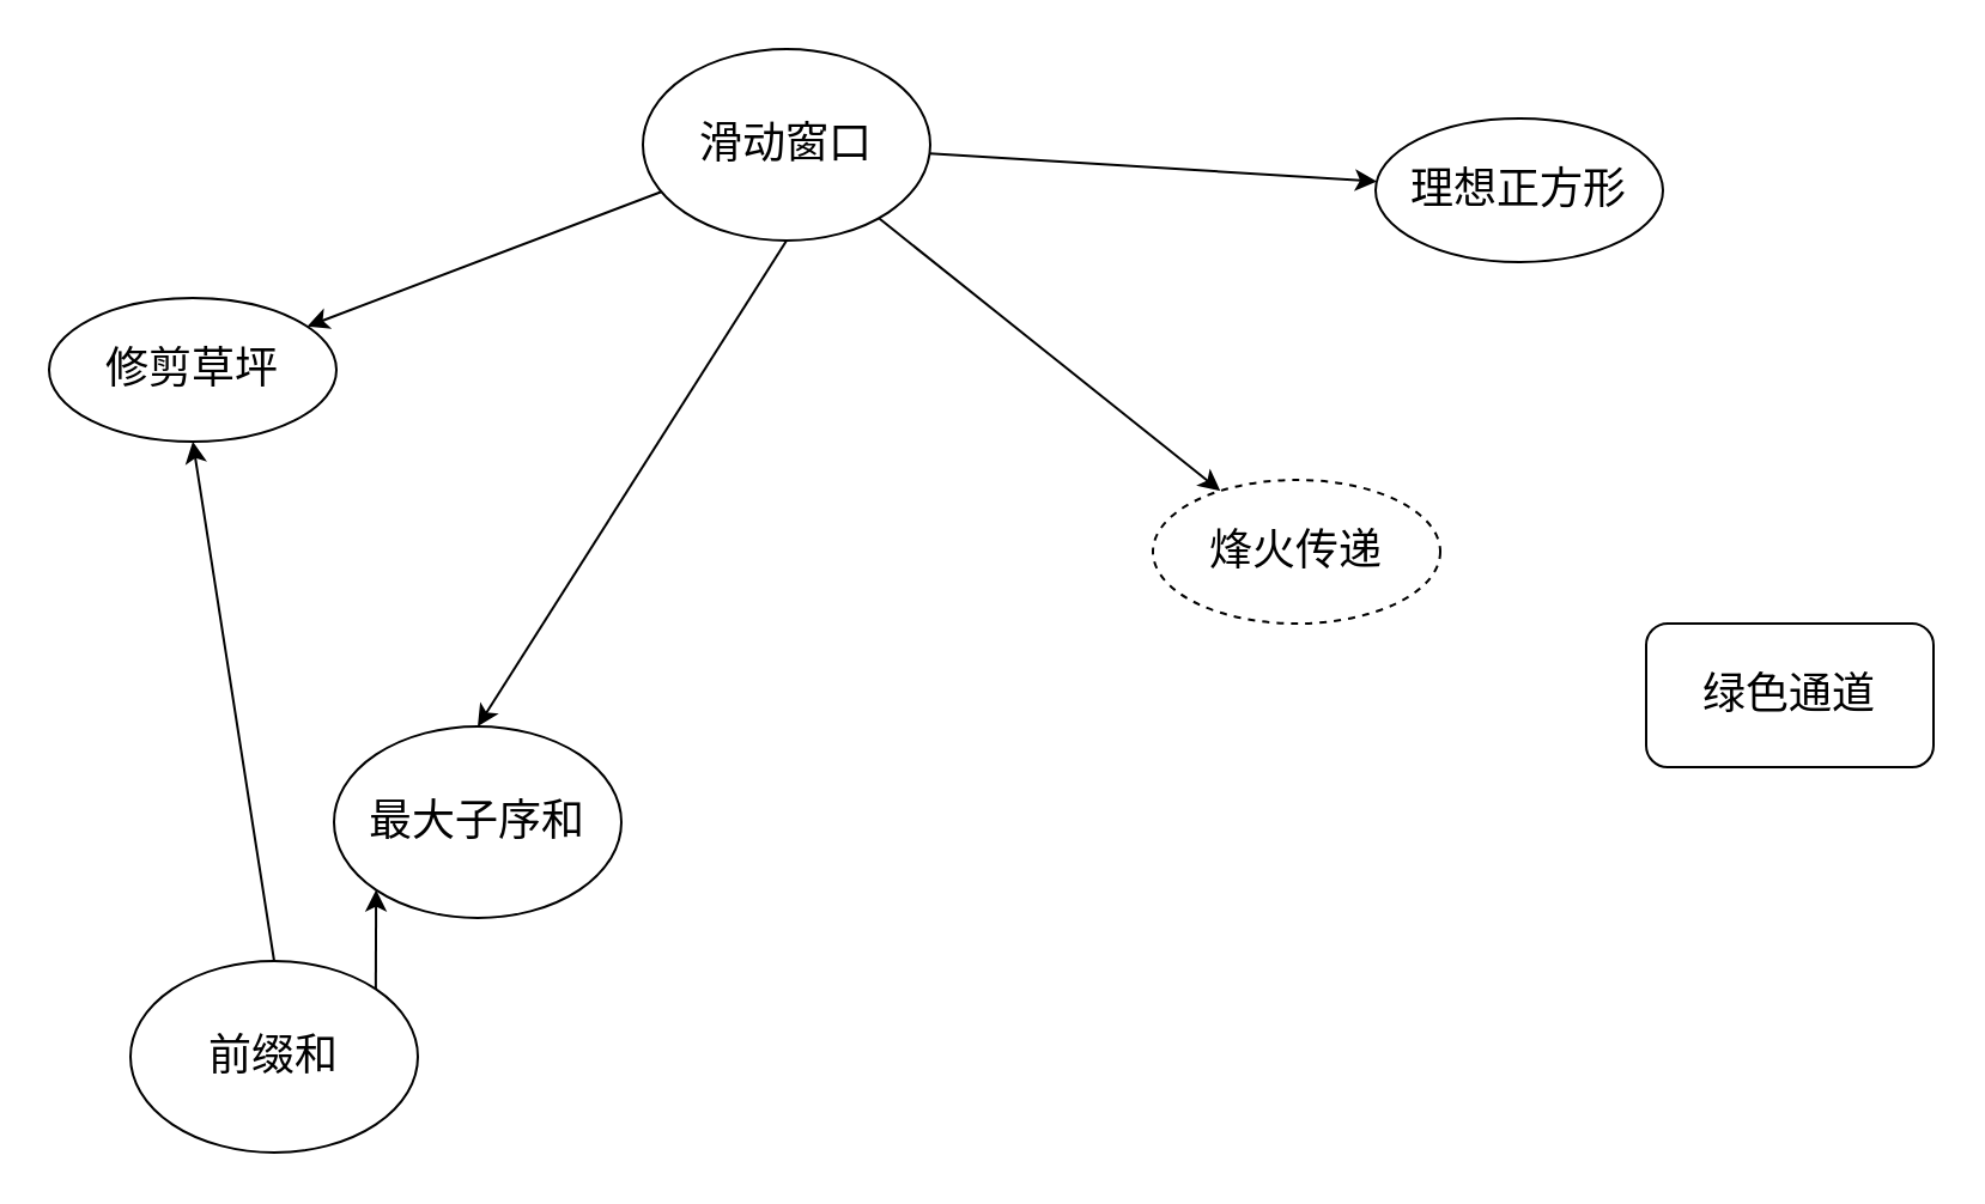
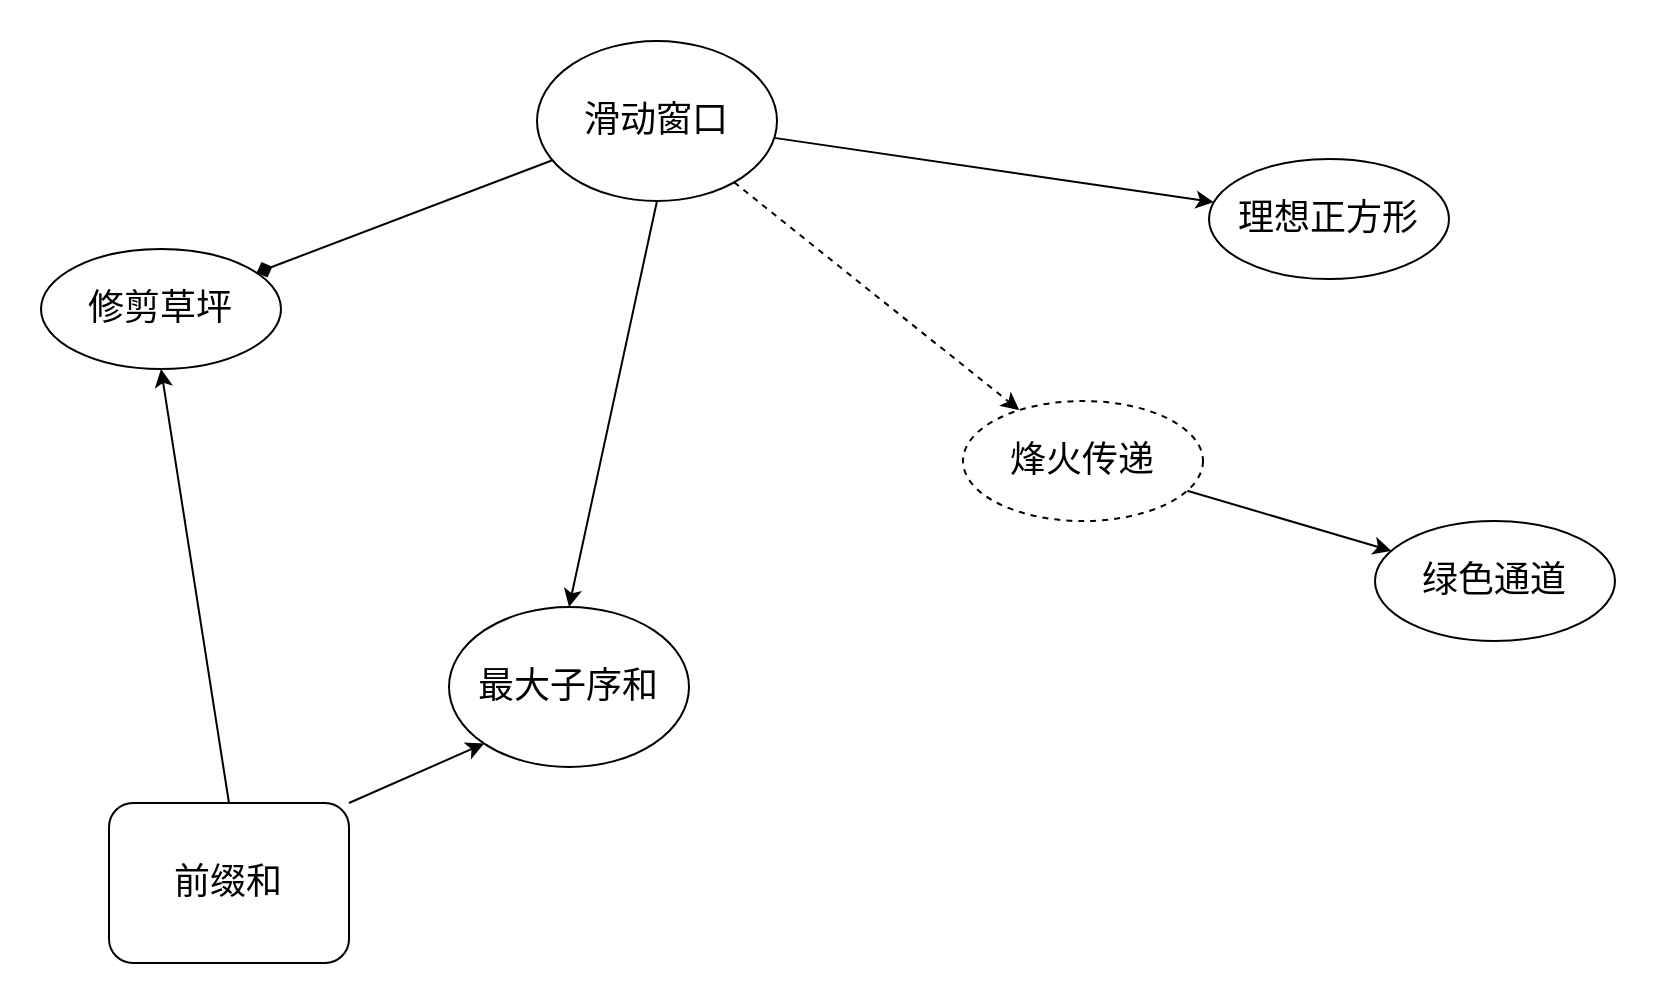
- <mxCell id="15" value="&lt;font style=&quot;font-size: 18px;&quot;&gt;理想正方形&lt;/font&gt;" style="ellipse;whiteSpace=wrap;html=1;" vertex="1" parent="1"><mxGeometry x="574" y="49" width="120" height="60" as="geometry" /></mxCell>
+ <mxCell id="15" value="&lt;font style=&quot;font-size: 18px;&quot;&gt;理想正方形&lt;/font&gt;" style="ellipse;whiteSpace=wrap;html=1;" vertex="1" parent="1"><mxGeometry x="604" y="79" width="120" height="60" as="geometry" /></mxCell>
- <mxCell id="4" value="" style="edgeStyle=none;rounded=0;orthogonalLoop=1;jettySize=auto;html=1;fontSize=18;" edge="1" parent="1" source="6" target="14"><mxGeometry relative="1" as="geometry" /></mxCell>
+ <mxCell id="4" value="" style="edgeStyle=none;rounded=0;orthogonalLoop=1;jettySize=auto;html=1;fontSize=18;endArrow=diamond;" edge="1" parent="1" source="6" target="14"><mxGeometry relative="1" as="geometry" /></mxCell>
- <mxCell id="3" value="" style="edgeStyle=none;rounded=0;orthogonalLoop=1;jettySize=auto;html=1;fontSize=18;" edge="1" parent="1" source="6" target="12"><mxGeometry relative="1" as="geometry" /></mxCell>
+ <mxCell id="3" value="" style="edgeStyle=none;rounded=0;orthogonalLoop=1;jettySize=auto;html=1;fontSize=18;dashed=1;" edge="1" parent="1" source="6" target="12"><mxGeometry relative="1" as="geometry" /></mxCell>
+ <mxCell id="11" value="" style="edgeStyle=none;rounded=0;orthogonalLoop=1;jettySize=auto;html=1;fontSize=18;" edge="1" parent="1" source="12" target="13"><mxGeometry relative="1" as="geometry" /></mxCell>
- <mxCell id="13" value="&lt;font style=&quot;font-size: 18px;&quot;&gt;绿色通道&lt;/font&gt;" style="whiteSpace=wrap;html=1;rounded=1;" vertex="1" parent="1"><mxGeometry x="687" y="260" width="120" height="60" as="geometry" /></mxCell>
+ <mxCell id="13" value="&lt;font style=&quot;font-size: 18px;&quot;&gt;绿色通道&lt;/font&gt;" style="ellipse;whiteSpace=wrap;html=1;" vertex="1" parent="1"><mxGeometry x="687" y="260" width="120" height="60" as="geometry" /></mxCell>
- <mxCell id="7" value="&lt;font style=&quot;font-size: 18px;&quot;&gt;最大子序和&lt;/font&gt;" style="ellipse;whiteSpace=wrap;html=1;" vertex="1" parent="1"><mxGeometry x="139" y="303" width="120" height="80" as="geometry" /></mxCell>
+ <mxCell id="7" value="&lt;font style=&quot;font-size: 18px;&quot;&gt;最大子序和&lt;/font&gt;" style="ellipse;whiteSpace=wrap;html=1;" vertex="1" parent="1"><mxGeometry x="224" y="303" width="120" height="80" as="geometry" /></mxCell>
- <mxCell id="10" value="&lt;font style=&quot;font-size: 18px;&quot;&gt;前缀和&lt;/font&gt;" style="ellipse;whiteSpace=wrap;html=1;" vertex="1" parent="1"><mxGeometry x="54" y="401" width="120" height="80" as="geometry" /></mxCell>
+ <mxCell id="10" value="&lt;font style=&quot;font-size: 18px;&quot;&gt;前缀和&lt;/font&gt;" style="whiteSpace=wrap;html=1;rounded=1;" vertex="1" parent="1"><mxGeometry x="54" y="401" width="120" height="80" as="geometry" /></mxCell>
